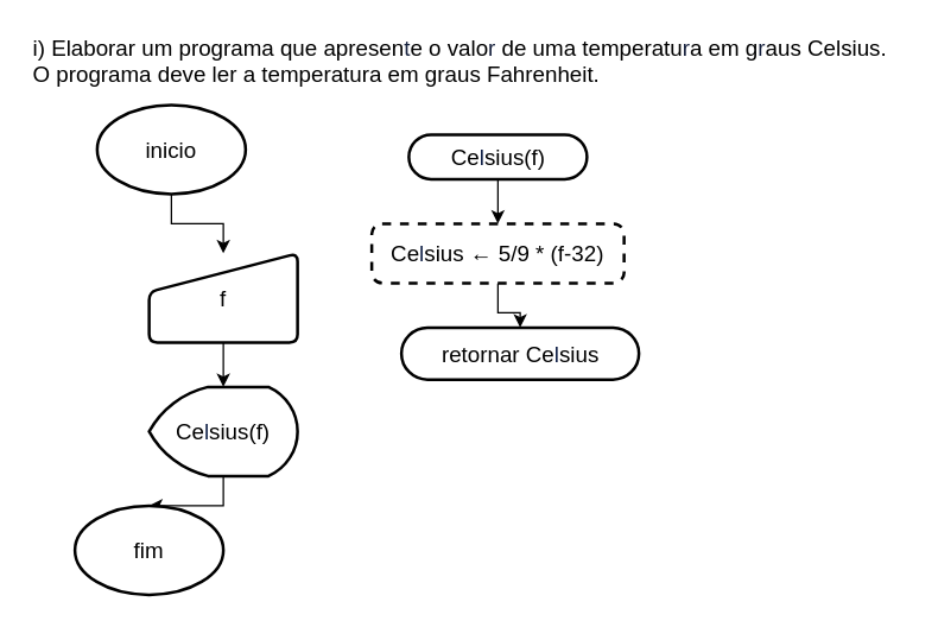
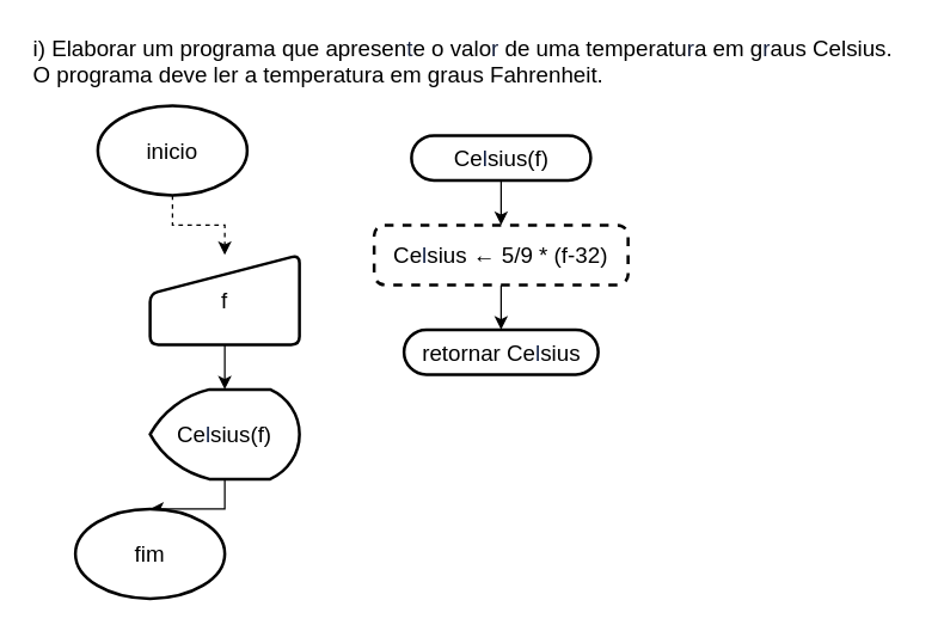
- <mxCell id="13" value="" style="edgeStyle=orthogonalEdgeStyle;rounded=0;orthogonalLoop=1;jettySize=auto;html=1;fontSize=15;" parent="1" source="14" target="11" edge="1"><mxGeometry relative="1" as="geometry" /></mxCell>
+ <mxCell id="13" value="" style="edgeStyle=orthogonalEdgeStyle;rounded=0;orthogonalLoop=1;jettySize=auto;html=1;fontSize=15;dashed=1;" parent="1" source="14" target="11" edge="1"><mxGeometry relative="1" as="geometry" /></mxCell>
- <mxCell id="5" value="retornar&amp;nbsp;&lt;span style=&quot;text-align: left;&quot; class=&quot;fontstyle0&quot;&gt;Ce&lt;/span&gt;&lt;span style=&quot;text-align: left; color: rgb(17, 33, 71);&quot; class=&quot;fontstyle0&quot;&gt;l&lt;/span&gt;&lt;span style=&quot;text-align: left;&quot; class=&quot;fontstyle0&quot;&gt;sius&lt;/span&gt;" style="html=1;dashed=0;whitespace=wrap;shape=mxgraph.dfd.start;fontSize=15;strokeWidth=2;" parent="1" vertex="1"><mxGeometry x="270" y="220" width="160" height="35" as="geometry" /></mxCell>
+ <mxCell id="5" value="retornar&amp;nbsp;&lt;span style=&quot;text-align: left;&quot; class=&quot;fontstyle0&quot;&gt;Ce&lt;/span&gt;&lt;span style=&quot;text-align: left; color: rgb(17, 33, 71);&quot; class=&quot;fontstyle0&quot;&gt;l&lt;/span&gt;&lt;span style=&quot;text-align: left;&quot; class=&quot;fontstyle0&quot;&gt;sius&lt;/span&gt;" style="html=1;dashed=0;whitespace=wrap;shape=mxgraph.dfd.start;fontSize=15;strokeWidth=2;" parent="1" vertex="1"><mxGeometry x="270" y="220" width="130" height="30" as="geometry" /></mxCell>
